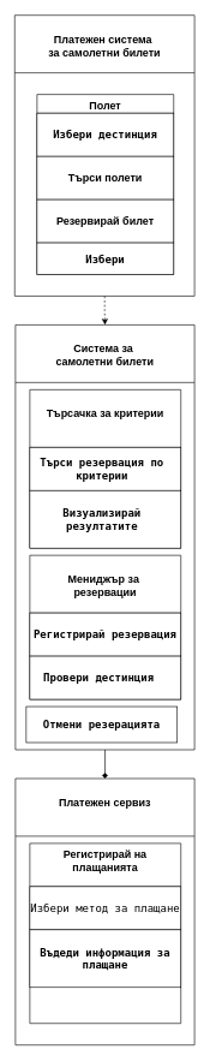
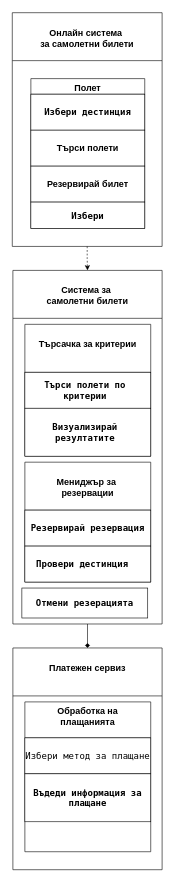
- <mxCell id="3" value="&#10;Платежен система &#10;за самолетни билети" style="swimlane;fontStyle=1;align=center;verticalAlign=top;childLayout=stackLayout;horizontal=1;startSize=80;horizontalStack=0;resizeParent=1;resizeLast=0;collapsible=1;marginBottom=0;rounded=0;shadow=0;strokeWidth=1;fontSize=15;" parent="1" vertex="1"><mxGeometry x="20" y="20" width="250" height="390" as="geometry"><mxRectangle x="550" y="140" width="160" height="26" as="alternateBounds" /></mxGeometry></mxCell>
+ <mxCell id="3" value="&#10;Онлайн система &#10;за самолетни билети" style="swimlane;fontStyle=1;align=center;verticalAlign=top;childLayout=stackLayout;horizontal=1;startSize=80;horizontalStack=0;resizeParent=1;resizeLast=0;collapsible=1;marginBottom=0;rounded=0;shadow=0;strokeWidth=1;fontSize=15;" parent="1" vertex="1"><mxGeometry x="20" y="20" width="250" height="390" as="geometry"><mxRectangle x="550" y="140" width="160" height="26" as="alternateBounds" /></mxGeometry></mxCell>
- <mxCell id="13" value="&lt;pre style=&quot;font-size: 15px;&quot;&gt;&lt;b&gt;&lt;code class=&quot;!whitespace-pre hljs language-plaintext&quot;&gt;Търси резервация по &lt;br&gt;критерии &lt;/code&gt;&lt;/b&gt;&lt;/pre&gt;" style="whiteSpace=wrap;html=1;" vertex="1" parent="11"><mxGeometry y="80" width="210" height="60" as="geometry" /></mxCell>
+ <mxCell id="13" value="&lt;pre style=&quot;font-size: 15px;&quot;&gt;&lt;b&gt;&lt;code class=&quot;!whitespace-pre hljs language-plaintext&quot;&gt;Търси полети по &lt;br&gt;критерии &lt;/code&gt;&lt;/b&gt;&lt;/pre&gt;" style="whiteSpace=wrap;html=1;" vertex="1" parent="11"><mxGeometry y="80" width="210" height="60" as="geometry" /></mxCell>
- <mxCell id="17" value="&lt;pre style=&quot;font-size: 15px;&quot;&gt;&lt;b&gt;&lt;code class=&quot;!whitespace-pre hljs language-plaintext&quot;&gt;Регистрирай резервация&lt;/code&gt;&lt;/b&gt;&lt;/pre&gt;" style="whiteSpace=wrap;html=1;" vertex="1" parent="15"><mxGeometry y="80" width="210" height="60" as="geometry" /></mxCell>
+ <mxCell id="17" value="&lt;pre style=&quot;font-size: 15px;&quot;&gt;&lt;b&gt;&lt;code class=&quot;!whitespace-pre hljs language-plaintext&quot;&gt;Резервирай резервация&lt;/code&gt;&lt;/b&gt;&lt;/pre&gt;" style="whiteSpace=wrap;html=1;" vertex="1" parent="15"><mxGeometry y="80" width="210" height="60" as="geometry" /></mxCell>
- <mxCell id="23" value="Регистрирай на &#10;плащанията" style="swimlane;fontStyle=1;align=center;verticalAlign=top;childLayout=stackLayout;horizontal=1;startSize=60;horizontalStack=0;resizeParent=1;resizeLast=0;collapsible=1;marginBottom=0;rounded=0;shadow=0;strokeWidth=1;fontSize=15;" vertex="1" parent="1"><mxGeometry x="41" y="1170" width="210" height="250" as="geometry"><mxRectangle x="550" y="140" width="160" height="26" as="alternateBounds" /></mxGeometry></mxCell>
+ <mxCell id="23" value="Обработка на &#10;плащанията" style="swimlane;fontStyle=1;align=center;verticalAlign=top;childLayout=stackLayout;horizontal=1;startSize=60;horizontalStack=0;resizeParent=1;resizeLast=0;collapsible=1;marginBottom=0;rounded=0;shadow=0;strokeWidth=1;fontSize=15;" vertex="1" parent="1"><mxGeometry x="41" y="1170" width="210" height="250" as="geometry"><mxRectangle x="550" y="140" width="160" height="26" as="alternateBounds" /></mxGeometry></mxCell>
